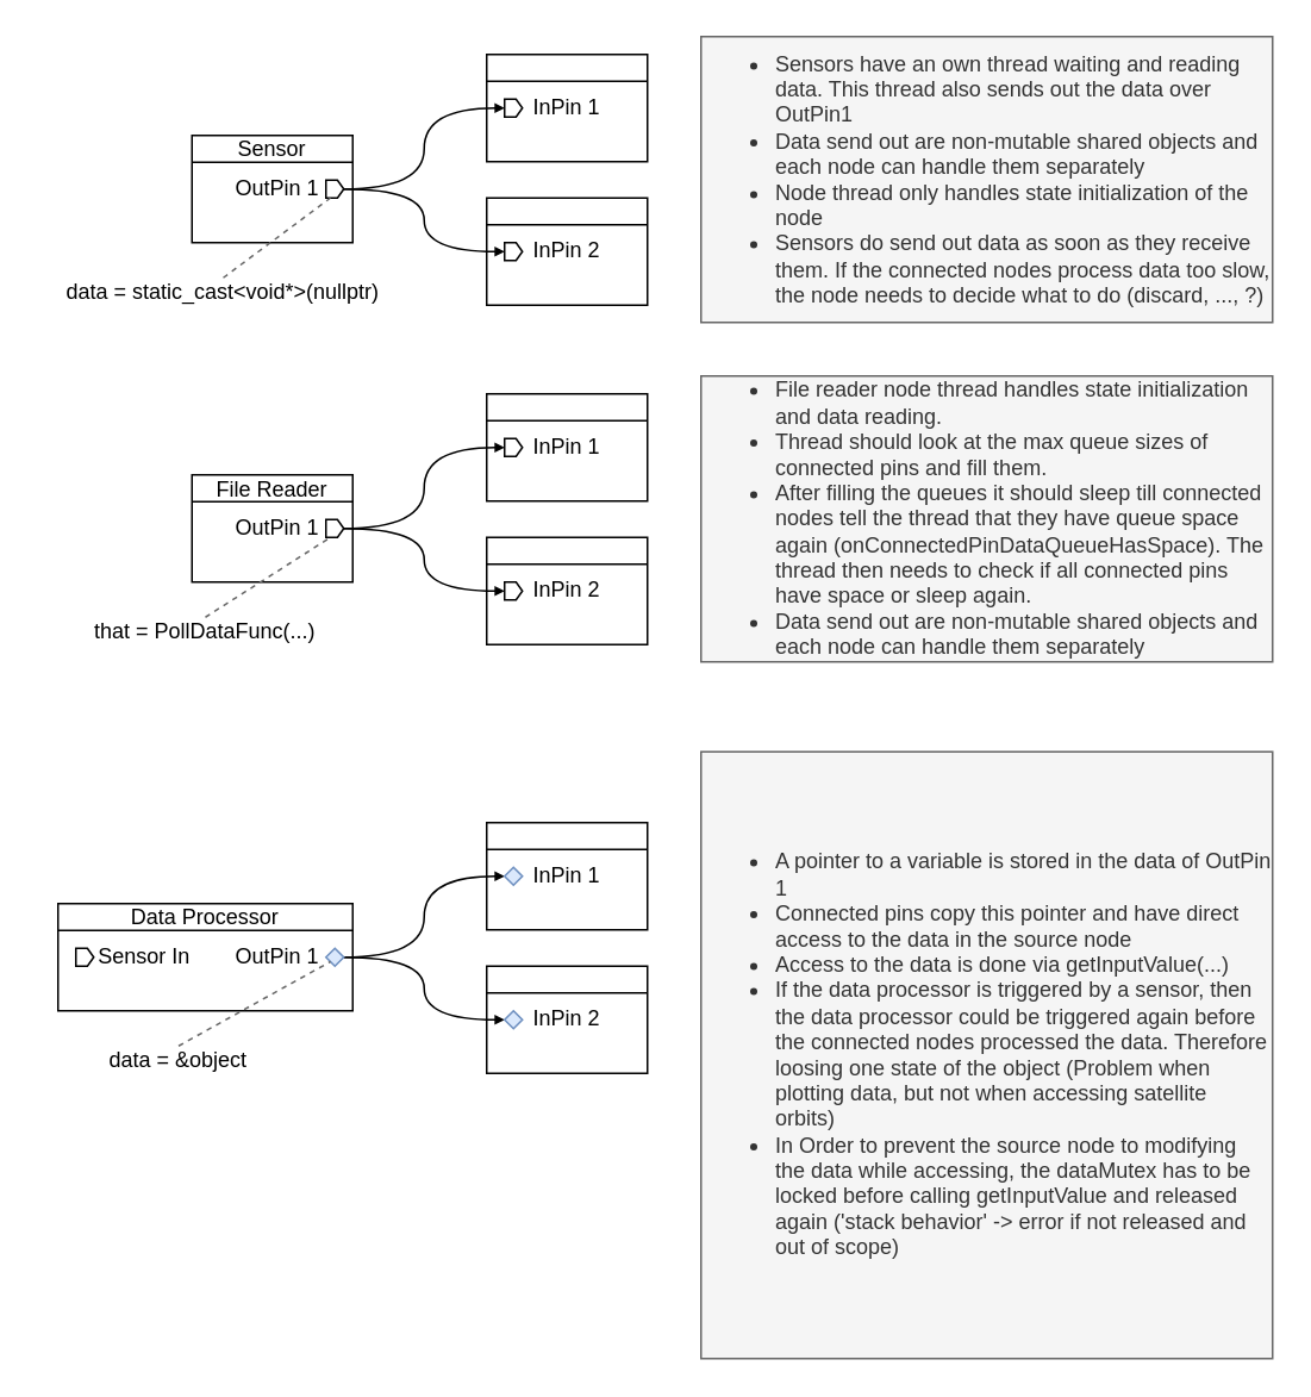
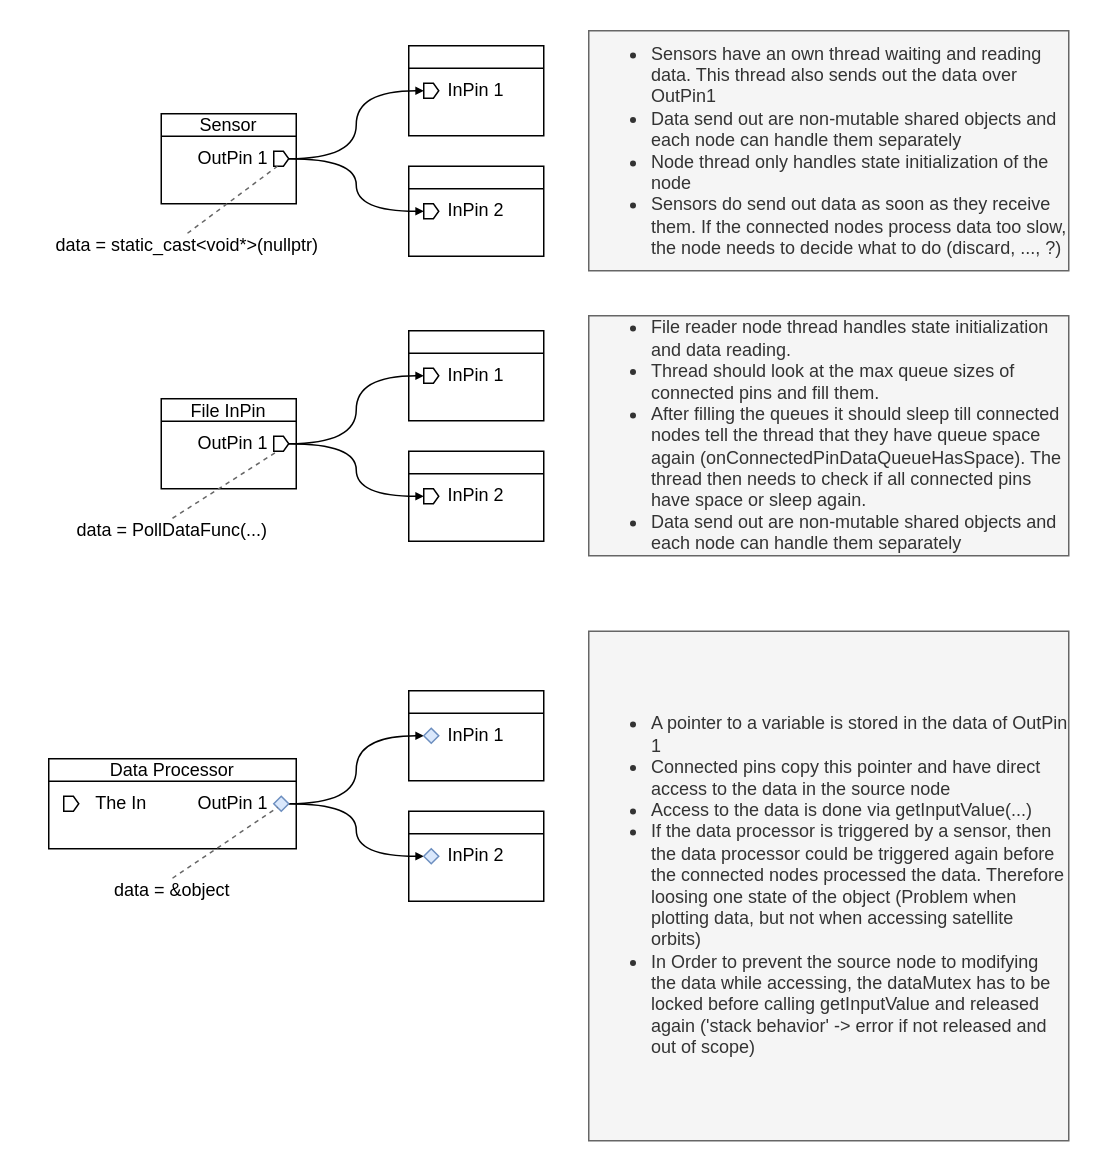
- <mxCell id="20" value="File Reader" style="text;html=1;strokeColor=none;fillColor=none;align=center;verticalAlign=middle;whiteSpace=wrap;rounded=0;" parent="1" vertex="1"><mxGeometry x="119" y="259.33" width="66" height="30" as="geometry" /></mxCell>
+ <mxCell id="20" value="File InPin" style="text;html=1;strokeColor=none;fillColor=none;align=center;verticalAlign=middle;whiteSpace=wrap;rounded=0;" parent="1" vertex="1"><mxGeometry x="119" y="259.33" width="66" height="30" as="geometry" /></mxCell>
- <mxCell id="62" value="that = PollDataFunc(...)" style="text;html=1;strokeColor=none;fillColor=none;align=center;verticalAlign=middle;whiteSpace=wrap;rounded=0;" parent="1" vertex="1"><mxGeometry x="20.25" y="345" width="188.5" height="15.33" as="geometry" /></mxCell>
+ <mxCell id="62" value="data = PollDataFunc(...)" style="text;html=1;strokeColor=none;fillColor=none;align=center;verticalAlign=middle;whiteSpace=wrap;rounded=0;" parent="1" vertex="1"><mxGeometry x="20.25" y="345" width="188.5" height="15.33" as="geometry" /></mxCell>
- <mxCell id="57" value="Sensor In" style="text;html=1;align=center;verticalAlign=middle;resizable=0;points=[];autosize=1;strokeColor=none;fillColor=none;" parent="1" vertex="1"><mxGeometry x="45" y="525.33" width="70" height="20" as="geometry" /></mxCell>
+ <mxCell id="57" value="The In" style="text;html=1;align=center;verticalAlign=middle;resizable=0;points=[];autosize=1;strokeColor=none;fillColor=none;" parent="1" vertex="1"><mxGeometry x="45" y="525.33" width="70" height="20" as="geometry" /></mxCell>
- <mxCell id="66" value="data = &amp;amp;object" style="text;html=1;strokeColor=none;fillColor=none;align=center;verticalAlign=middle;whiteSpace=wrap;rounded=0;" parent="1" vertex="1"><mxGeometry x="5.25" y="585" width="188.5" height="15.33" as="geometry" /></mxCell>
+ <mxCell id="66" value="data = &amp;amp;object" style="text;html=1;strokeColor=none;fillColor=none;align=center;verticalAlign=middle;whiteSpace=wrap;rounded=0;" parent="1" vertex="1"><mxGeometry x="20.25" y="585" width="188.5" height="15.33" as="geometry" /></mxCell>
